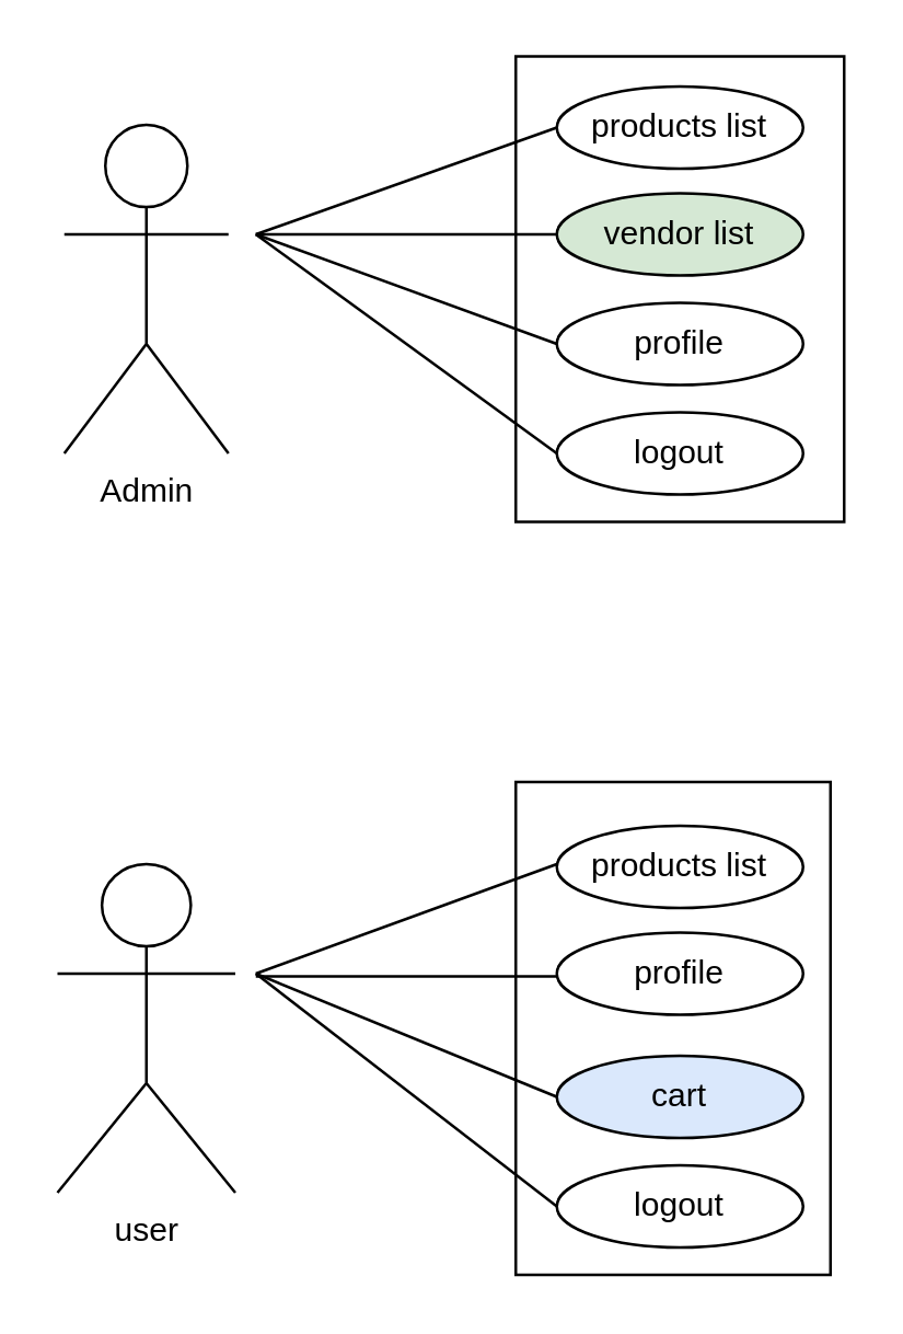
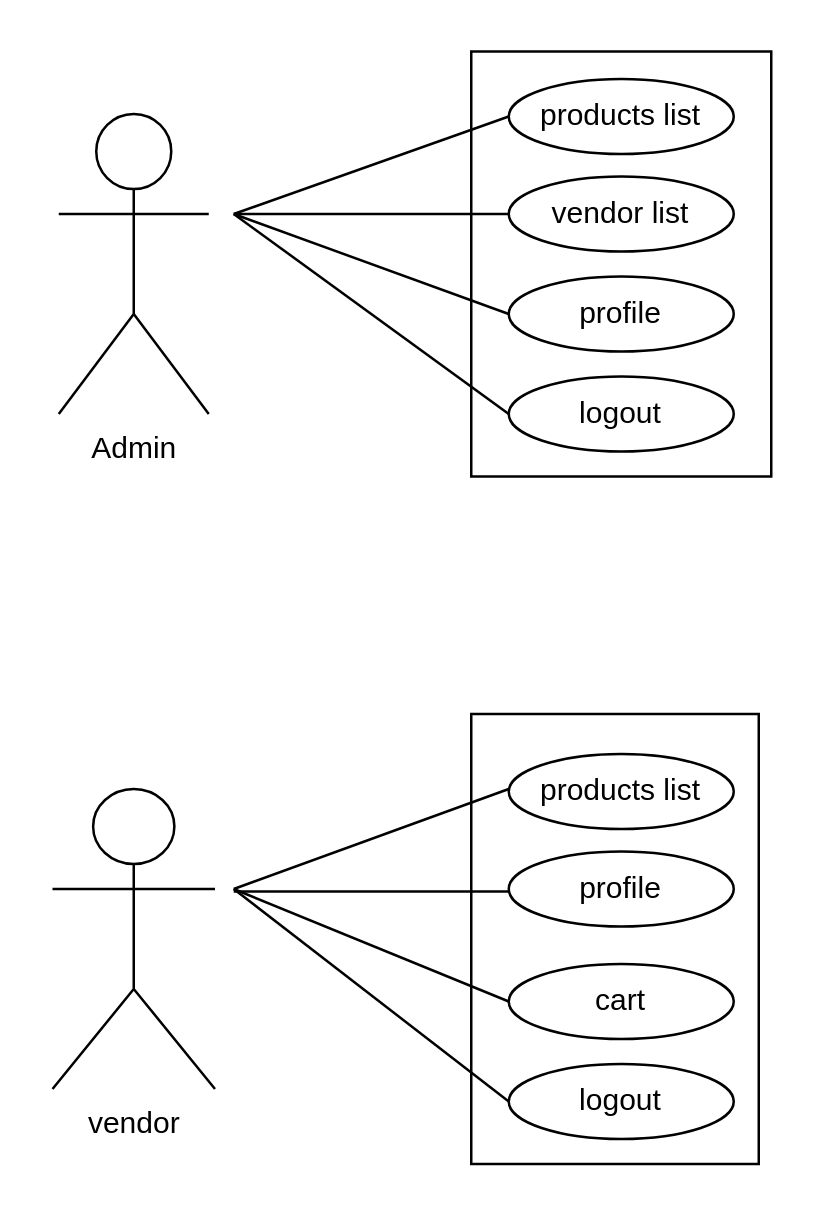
- <mxCell id="5" value="vendor list" style="ellipse;whiteSpace=wrap;html=1;fillColor=#d5e8d4;" vertex="1" parent="1"><mxGeometry x="203" y="70" width="90" height="30" as="geometry" /></mxCell>
+ <mxCell id="5" value="vendor list" style="ellipse;whiteSpace=wrap;html=1;" vertex="1" parent="1"><mxGeometry x="203" y="70" width="90" height="30" as="geometry" /></mxCell>
- <mxCell id="13" value="cart" style="ellipse;whiteSpace=wrap;html=1;fillColor=#dae8fc;" vertex="1" parent="1"><mxGeometry x="203" y="385" width="90" height="30" as="geometry" /></mxCell>
+ <mxCell id="13" value="cart" style="ellipse;whiteSpace=wrap;html=1;" vertex="1" parent="1"><mxGeometry x="203" y="385" width="90" height="30" as="geometry" /></mxCell>
- <mxCell id="8" value="user" style="shape=umlActor;verticalLabelPosition=bottom;verticalAlign=top;html=1;outlineConnect=0;" vertex="1" parent="1"><mxGeometry x="20.5" y="315" width="65" height="120" as="geometry" /></mxCell>
+ <mxCell id="8" value="vendor" style="shape=umlActor;verticalLabelPosition=bottom;verticalAlign=top;html=1;outlineConnect=0;" vertex="1" parent="1"><mxGeometry x="20.5" y="315" width="65" height="120" as="geometry" /></mxCell>
